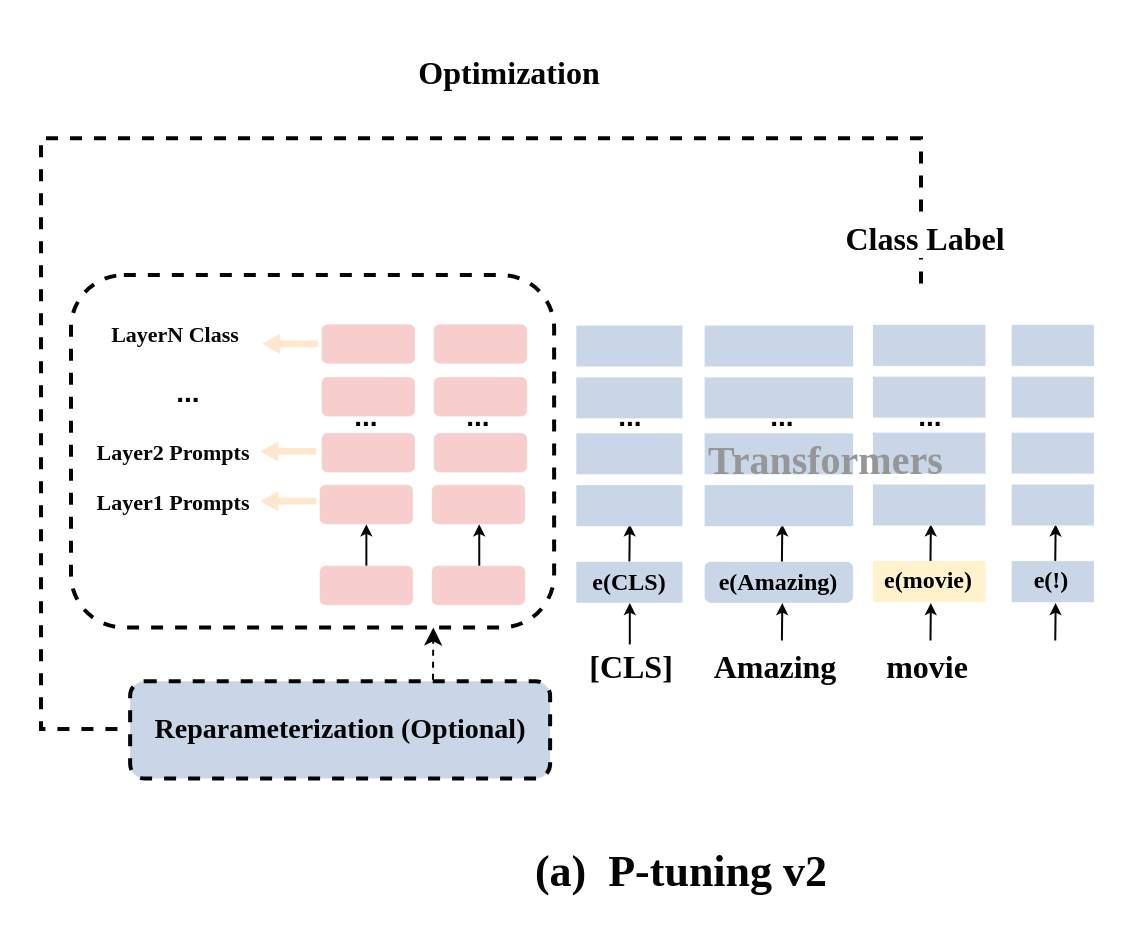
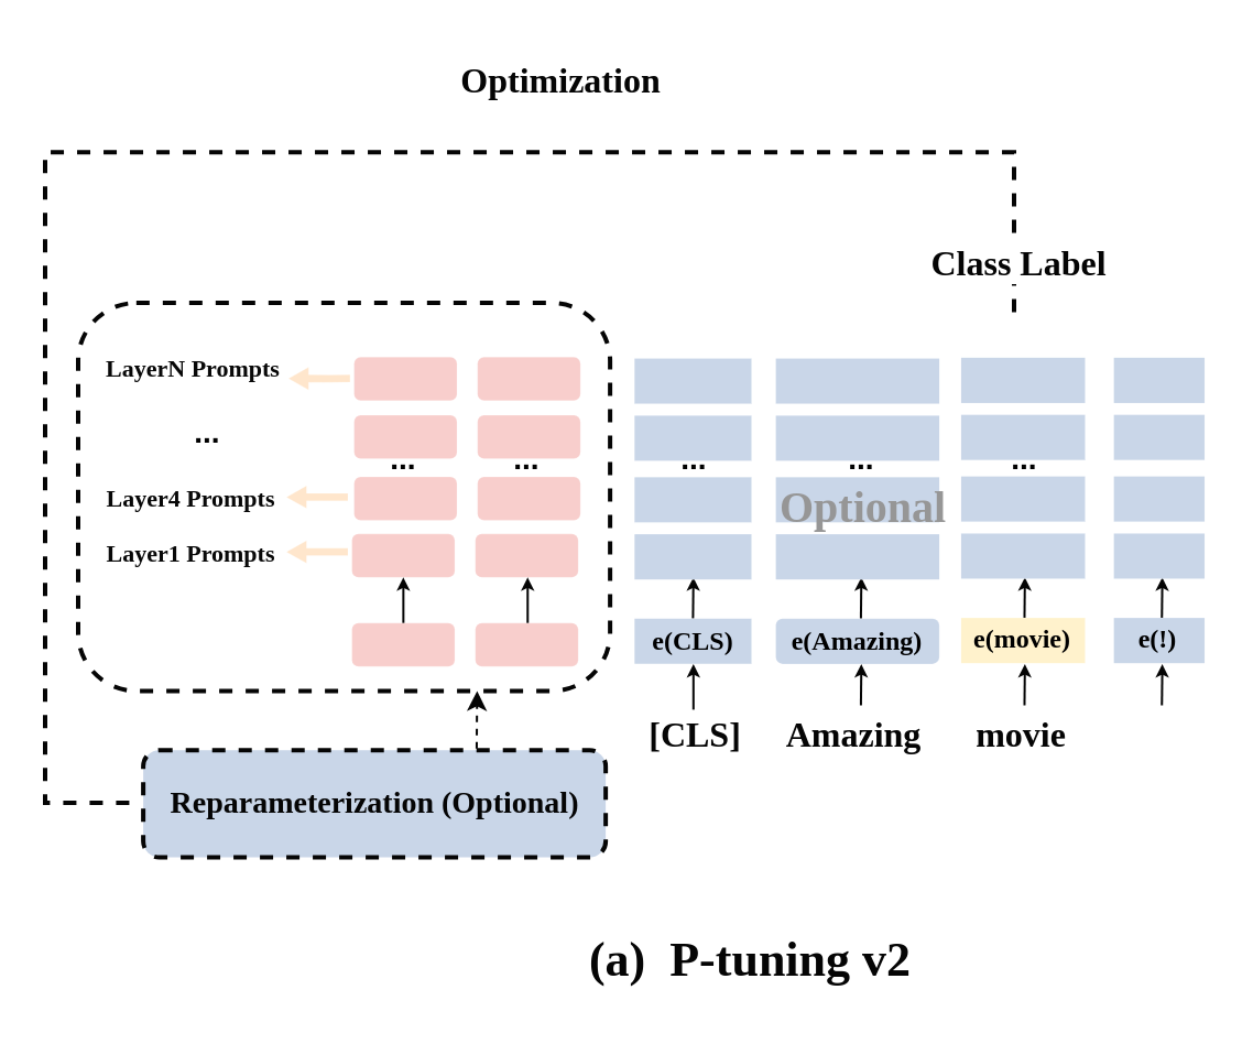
- <mxCell id="20" value="&lt;p&gt;&lt;font face=&quot;Times New Roman&quot; color=&quot;#080808&quot; style=&quot;font-size: 11px;&quot;&gt;&lt;b&gt;LayerN Class&lt;/b&gt;&lt;/font&gt;&lt;/p&gt;" style="text;html=1;strokeColor=none;fillColor=none;align=center;verticalAlign=middle;whiteSpace=wrap;rounded=0;dashed=1;fontSize=17;fontColor=#949494;opacity=50;" vertex="1" parent="18"><mxGeometry y="-5.18" width="93.415" height="29.605" as="geometry" /></mxCell>
+ <mxCell id="20" value="&lt;p&gt;&lt;font face=&quot;Times New Roman&quot; color=&quot;#080808&quot; style=&quot;font-size: 11px;&quot;&gt;&lt;b&gt;LayerN Prompts&lt;/b&gt;&lt;/font&gt;&lt;/p&gt;" style="text;html=1;strokeColor=none;fillColor=none;align=center;verticalAlign=middle;whiteSpace=wrap;rounded=0;dashed=1;fontSize=17;fontColor=#949494;opacity=50;" vertex="1" parent="18"><mxGeometry y="-5.18" width="93.415" height="29.605" as="geometry" /></mxCell>
- <mxCell id="23" value="&lt;p&gt;&lt;font face=&quot;Times New Roman&quot; color=&quot;#080808&quot; style=&quot;font-size: 11px;&quot;&gt;&lt;b&gt;Layer2 Prompts&lt;/b&gt;&lt;/font&gt;&lt;/p&gt;" style="text;html=1;strokeColor=none;fillColor=none;align=center;verticalAlign=middle;whiteSpace=wrap;rounded=0;dashed=1;fontSize=17;fontColor=#949494;opacity=50;" vertex="1" parent="21"><mxGeometry width="93.415" height="29.605" as="geometry" /></mxCell>
+ <mxCell id="23" value="&lt;p&gt;&lt;font face=&quot;Times New Roman&quot; color=&quot;#080808&quot; style=&quot;font-size: 11px;&quot;&gt;&lt;b&gt;Layer4 Prompts&lt;/b&gt;&lt;/font&gt;&lt;/p&gt;" style="text;html=1;strokeColor=none;fillColor=none;align=center;verticalAlign=middle;whiteSpace=wrap;rounded=0;dashed=1;fontSize=17;fontColor=#949494;opacity=50;" vertex="1" parent="21"><mxGeometry width="93.415" height="29.605" as="geometry" /></mxCell>
- <mxCell id="69" value="&lt;b style=&quot;font-family: &amp;quot;Times New Roman&amp;quot;; font-size: 20px; font-style: normal; font-variant-ligatures: normal; font-variant-caps: normal; letter-spacing: normal; orphans: 2; text-align: center; text-indent: 0px; text-transform: none; widows: 2; word-spacing: 0px; -webkit-text-stroke-width: 0px; text-decoration-thickness: initial; text-decoration-style: initial; text-decoration-color: initial;&quot;&gt;&lt;font color=&quot;#969696&quot;&gt;Transformers&lt;/font&gt;&lt;/b&gt;" style="text;whiteSpace=wrap;html=1;fontSize=14;fontFamily=Times New Roman;fontColor=#050505;" vertex="1" parent="1"><mxGeometry x="351.542" y="210.604" width="138.655" height="41.441" as="geometry" /></mxCell>
+ <mxCell id="69" value="&lt;b style=&quot;font-family: &amp;quot;Times New Roman&amp;quot;; font-size: 20px; font-style: normal; font-variant-ligatures: normal; font-variant-caps: normal; letter-spacing: normal; orphans: 2; text-align: center; text-indent: 0px; text-transform: none; widows: 2; word-spacing: 0px; -webkit-text-stroke-width: 0px; text-decoration-thickness: initial; text-decoration-style: initial; text-decoration-color: initial;&quot;&gt;&lt;font color=&quot;#969696&quot;&gt;Optional&lt;/font&gt;&lt;/b&gt;" style="text;whiteSpace=wrap;html=1;fontSize=14;fontFamily=Times New Roman;fontColor=#050505;" vertex="1" parent="1"><mxGeometry x="351.542" y="210.604" width="138.655" height="41.441" as="geometry" /></mxCell>
